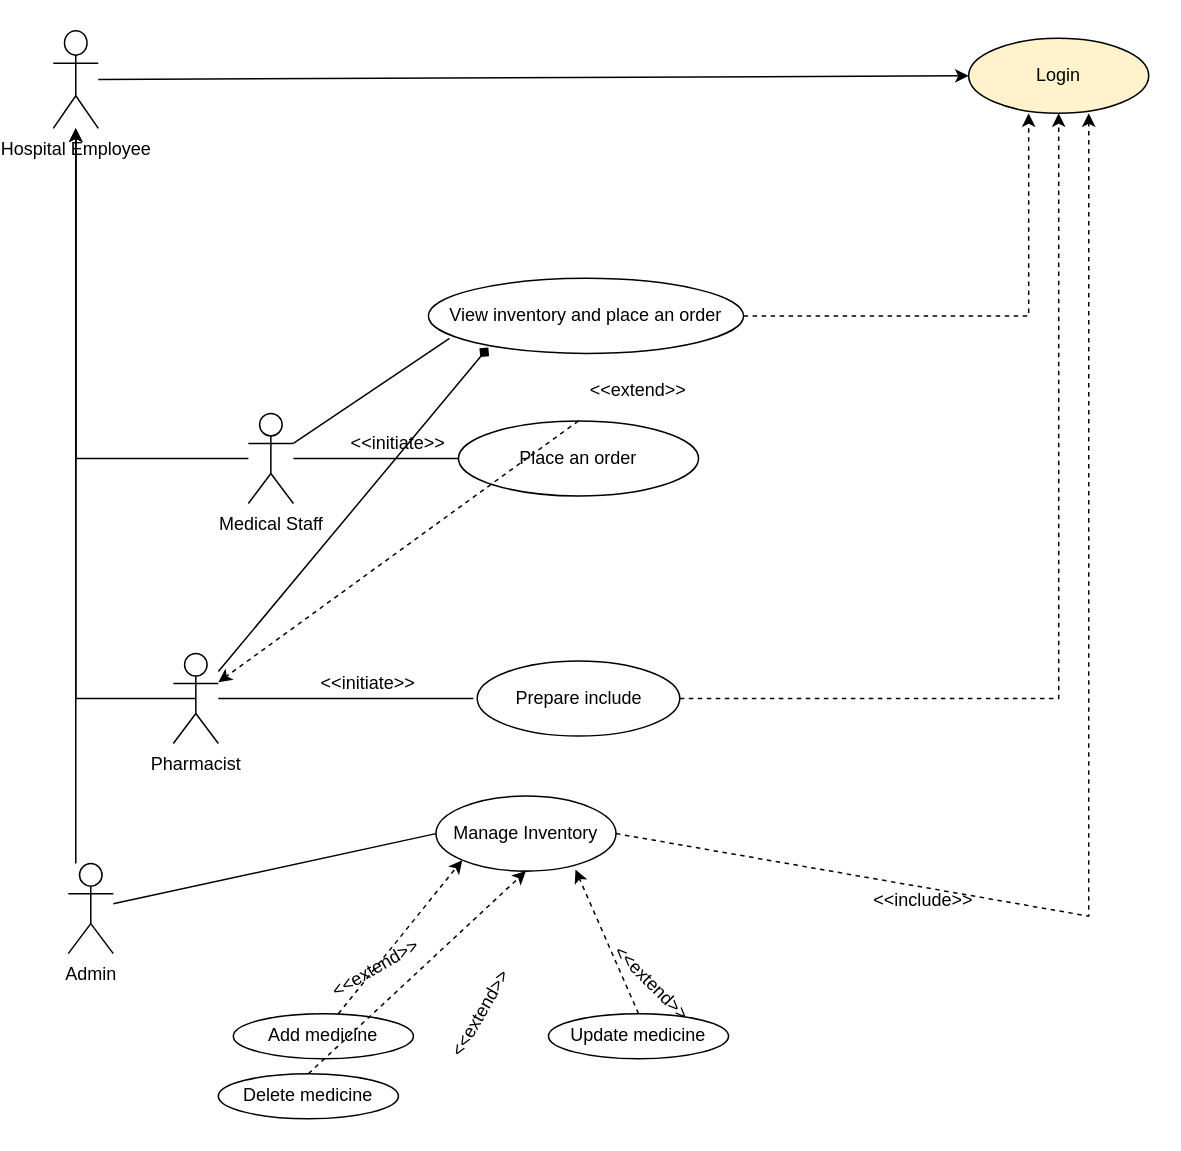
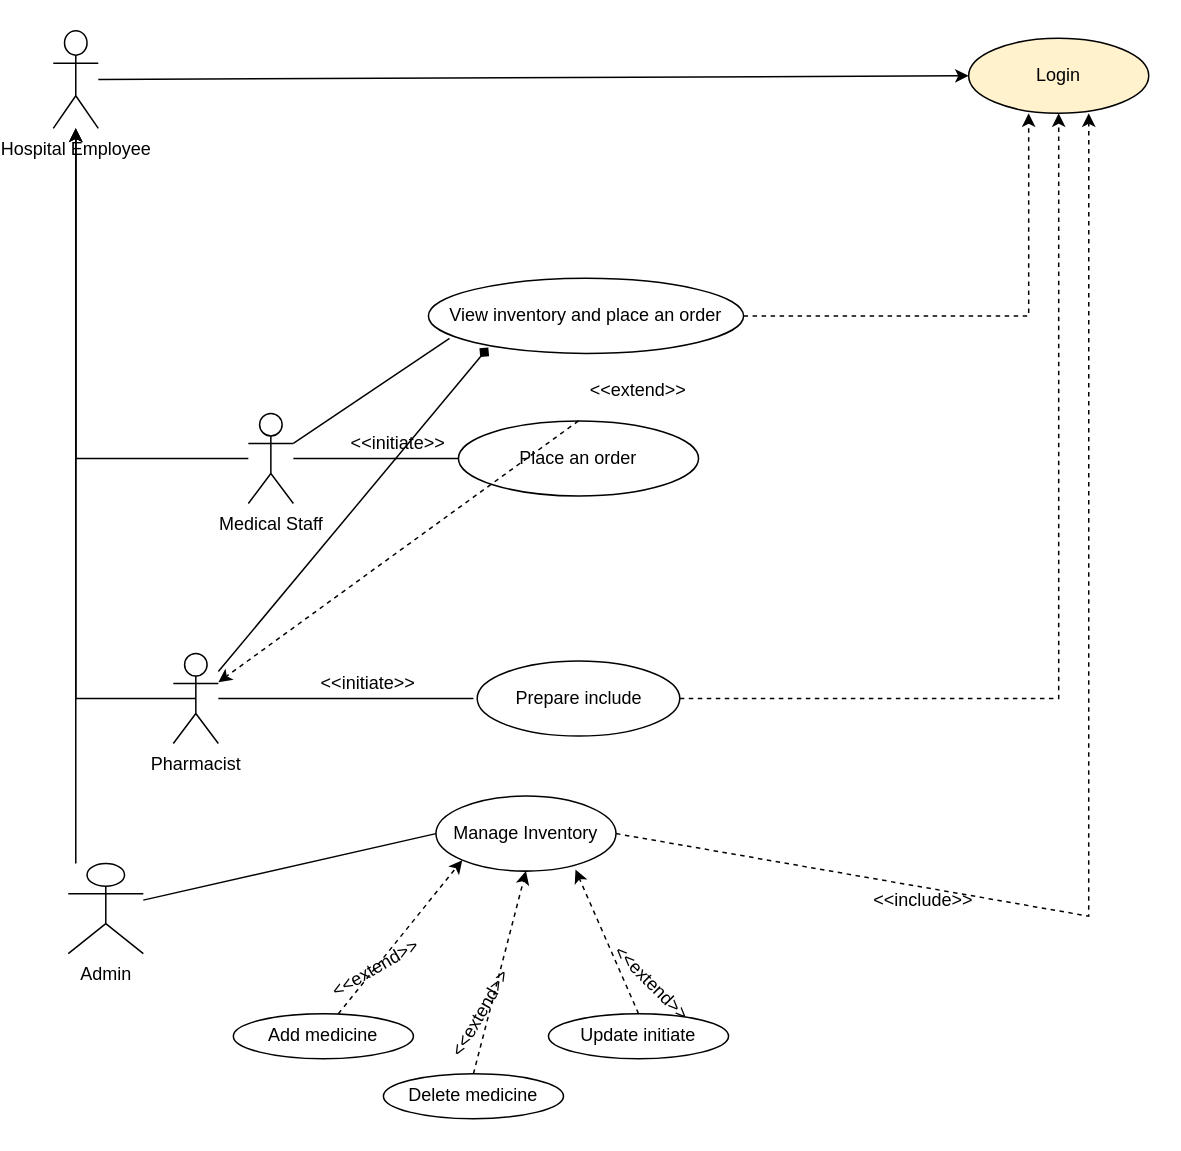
- <mxCell id="5" value="Admin&lt;div&gt;&lt;br&gt;&lt;/div&gt;" style="shape=umlActor;verticalLabelPosition=bottom;verticalAlign=top;html=1;outlineConnect=0;" vertex="1" parent="1"><mxGeometry x="30" y="575" width="30" height="60" as="geometry" /></mxCell>
+ <mxCell id="5" value="Admin&lt;div&gt;&lt;br&gt;&lt;/div&gt;" style="shape=umlActor;verticalLabelPosition=bottom;verticalAlign=top;html=1;outlineConnect=0;" vertex="1" parent="1"><mxGeometry x="30" y="575" width="50" height="60" as="geometry" /></mxCell>
- <mxCell id="14" value="Update medicine" style="ellipse;whiteSpace=wrap;html=1;" vertex="1" parent="1"><mxGeometry x="350" y="675" width="120" height="30" as="geometry" /></mxCell>
+ <mxCell id="14" value="Update initiate" style="ellipse;whiteSpace=wrap;html=1;" vertex="1" parent="1"><mxGeometry x="350" y="675" width="120" height="30" as="geometry" /></mxCell>
- <mxCell id="13" value="Delete medicine" style="ellipse;whiteSpace=wrap;html=1;" vertex="1" parent="1"><mxGeometry x="130" y="715" width="120" height="30" as="geometry" /></mxCell>
+ <mxCell id="13" value="Delete medicine" style="ellipse;whiteSpace=wrap;html=1;" vertex="1" parent="1"><mxGeometry x="240" y="715" width="120" height="30" as="geometry" /></mxCell>
